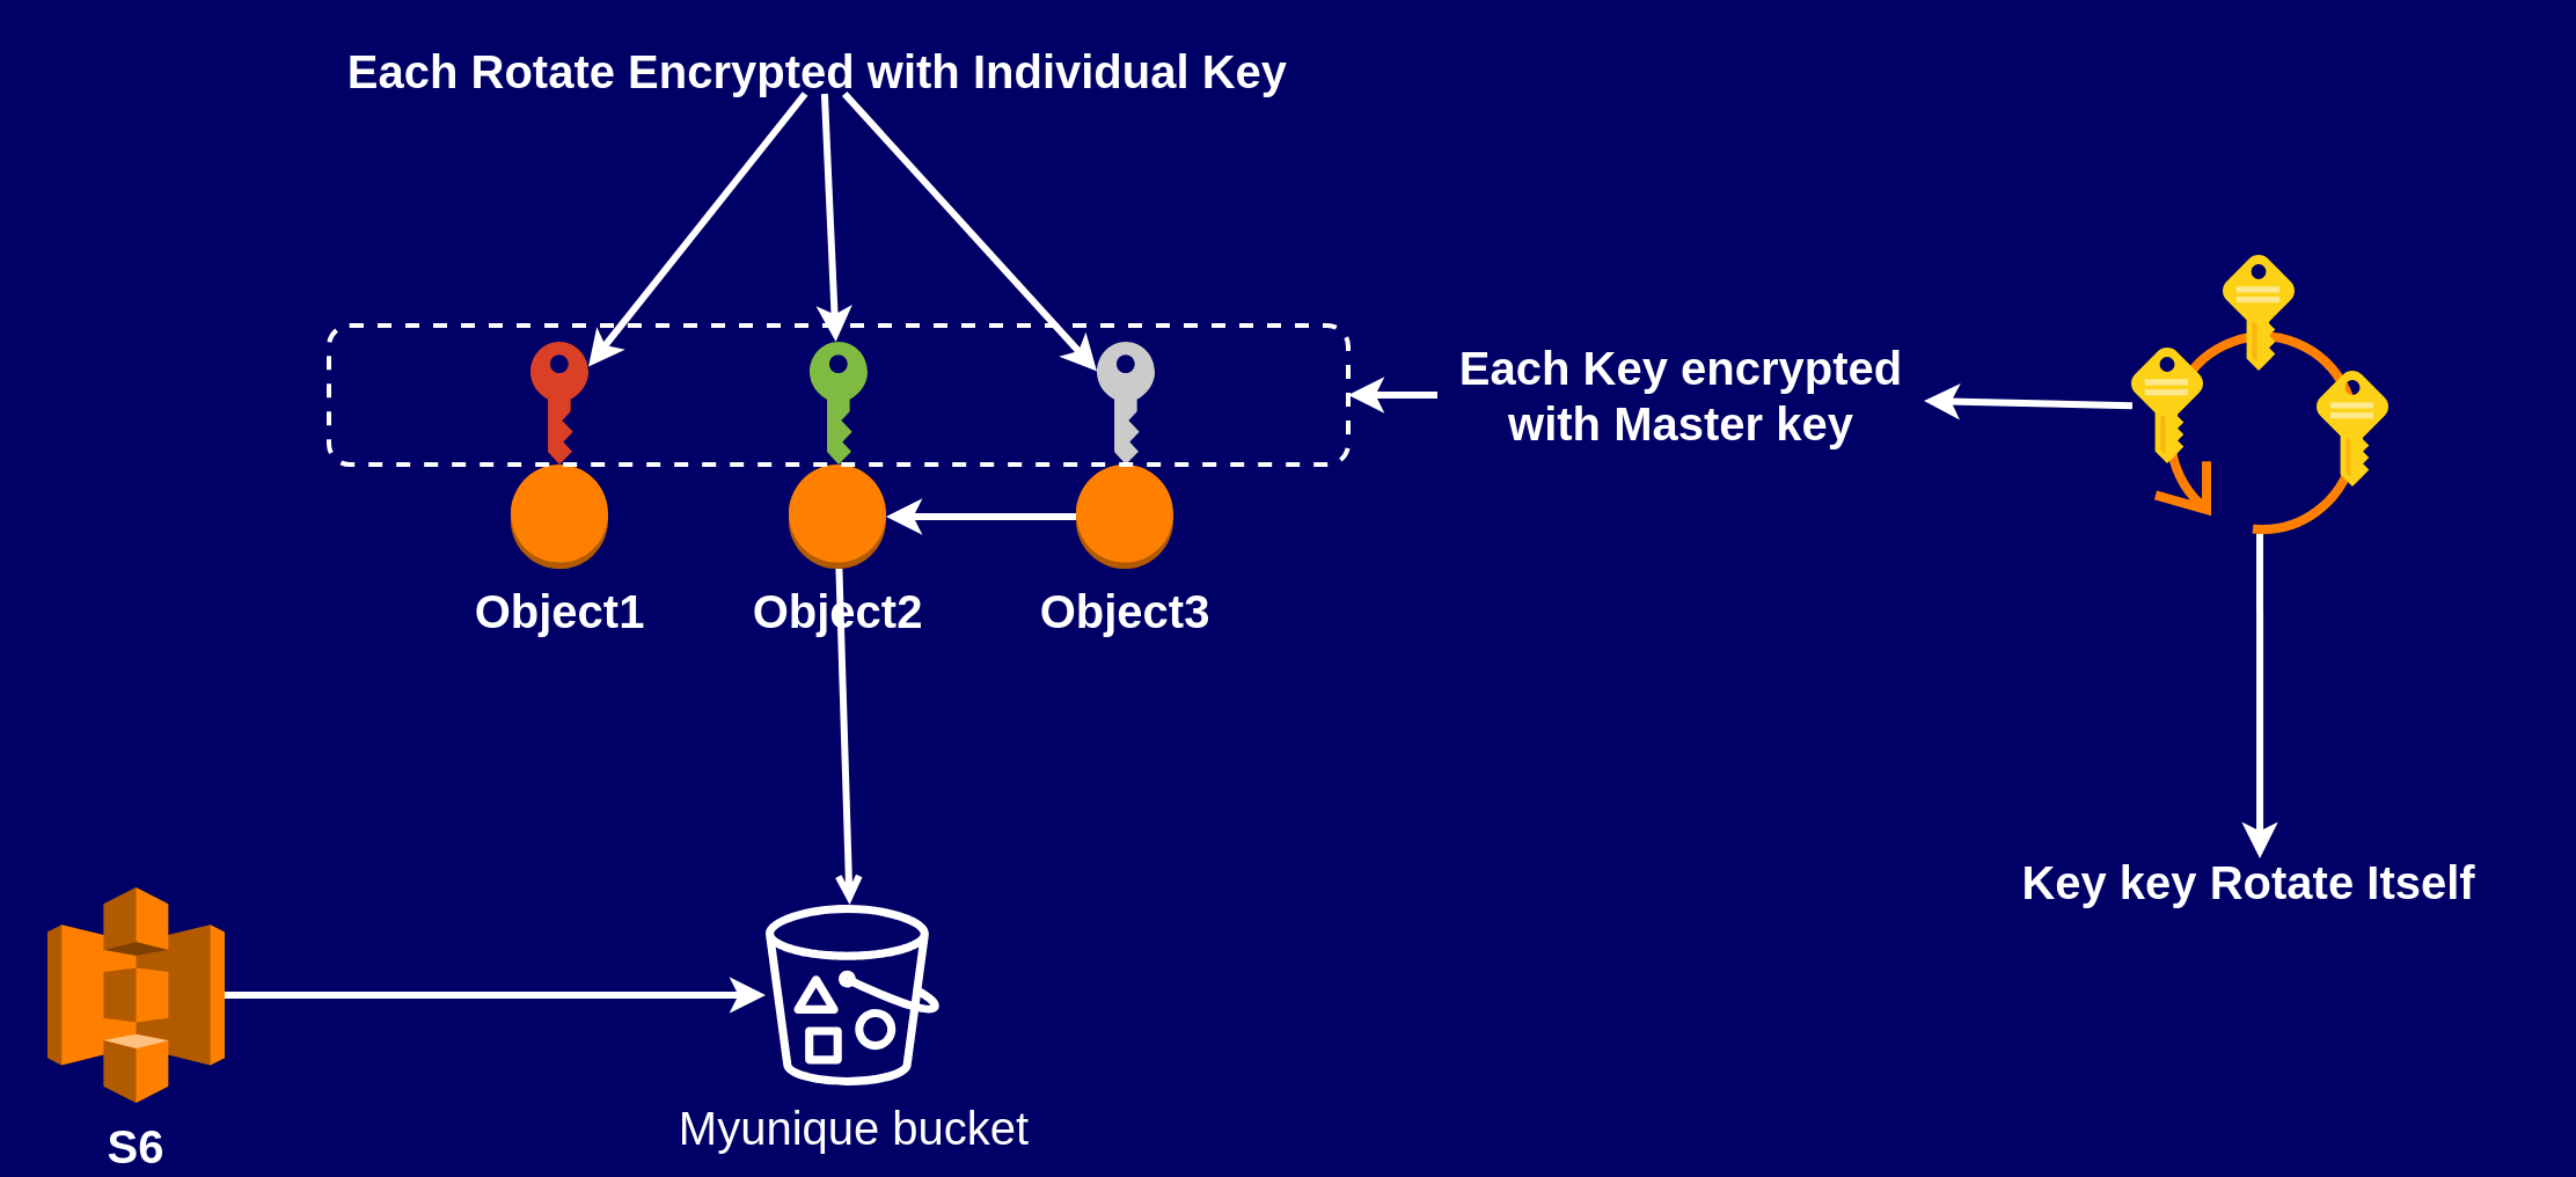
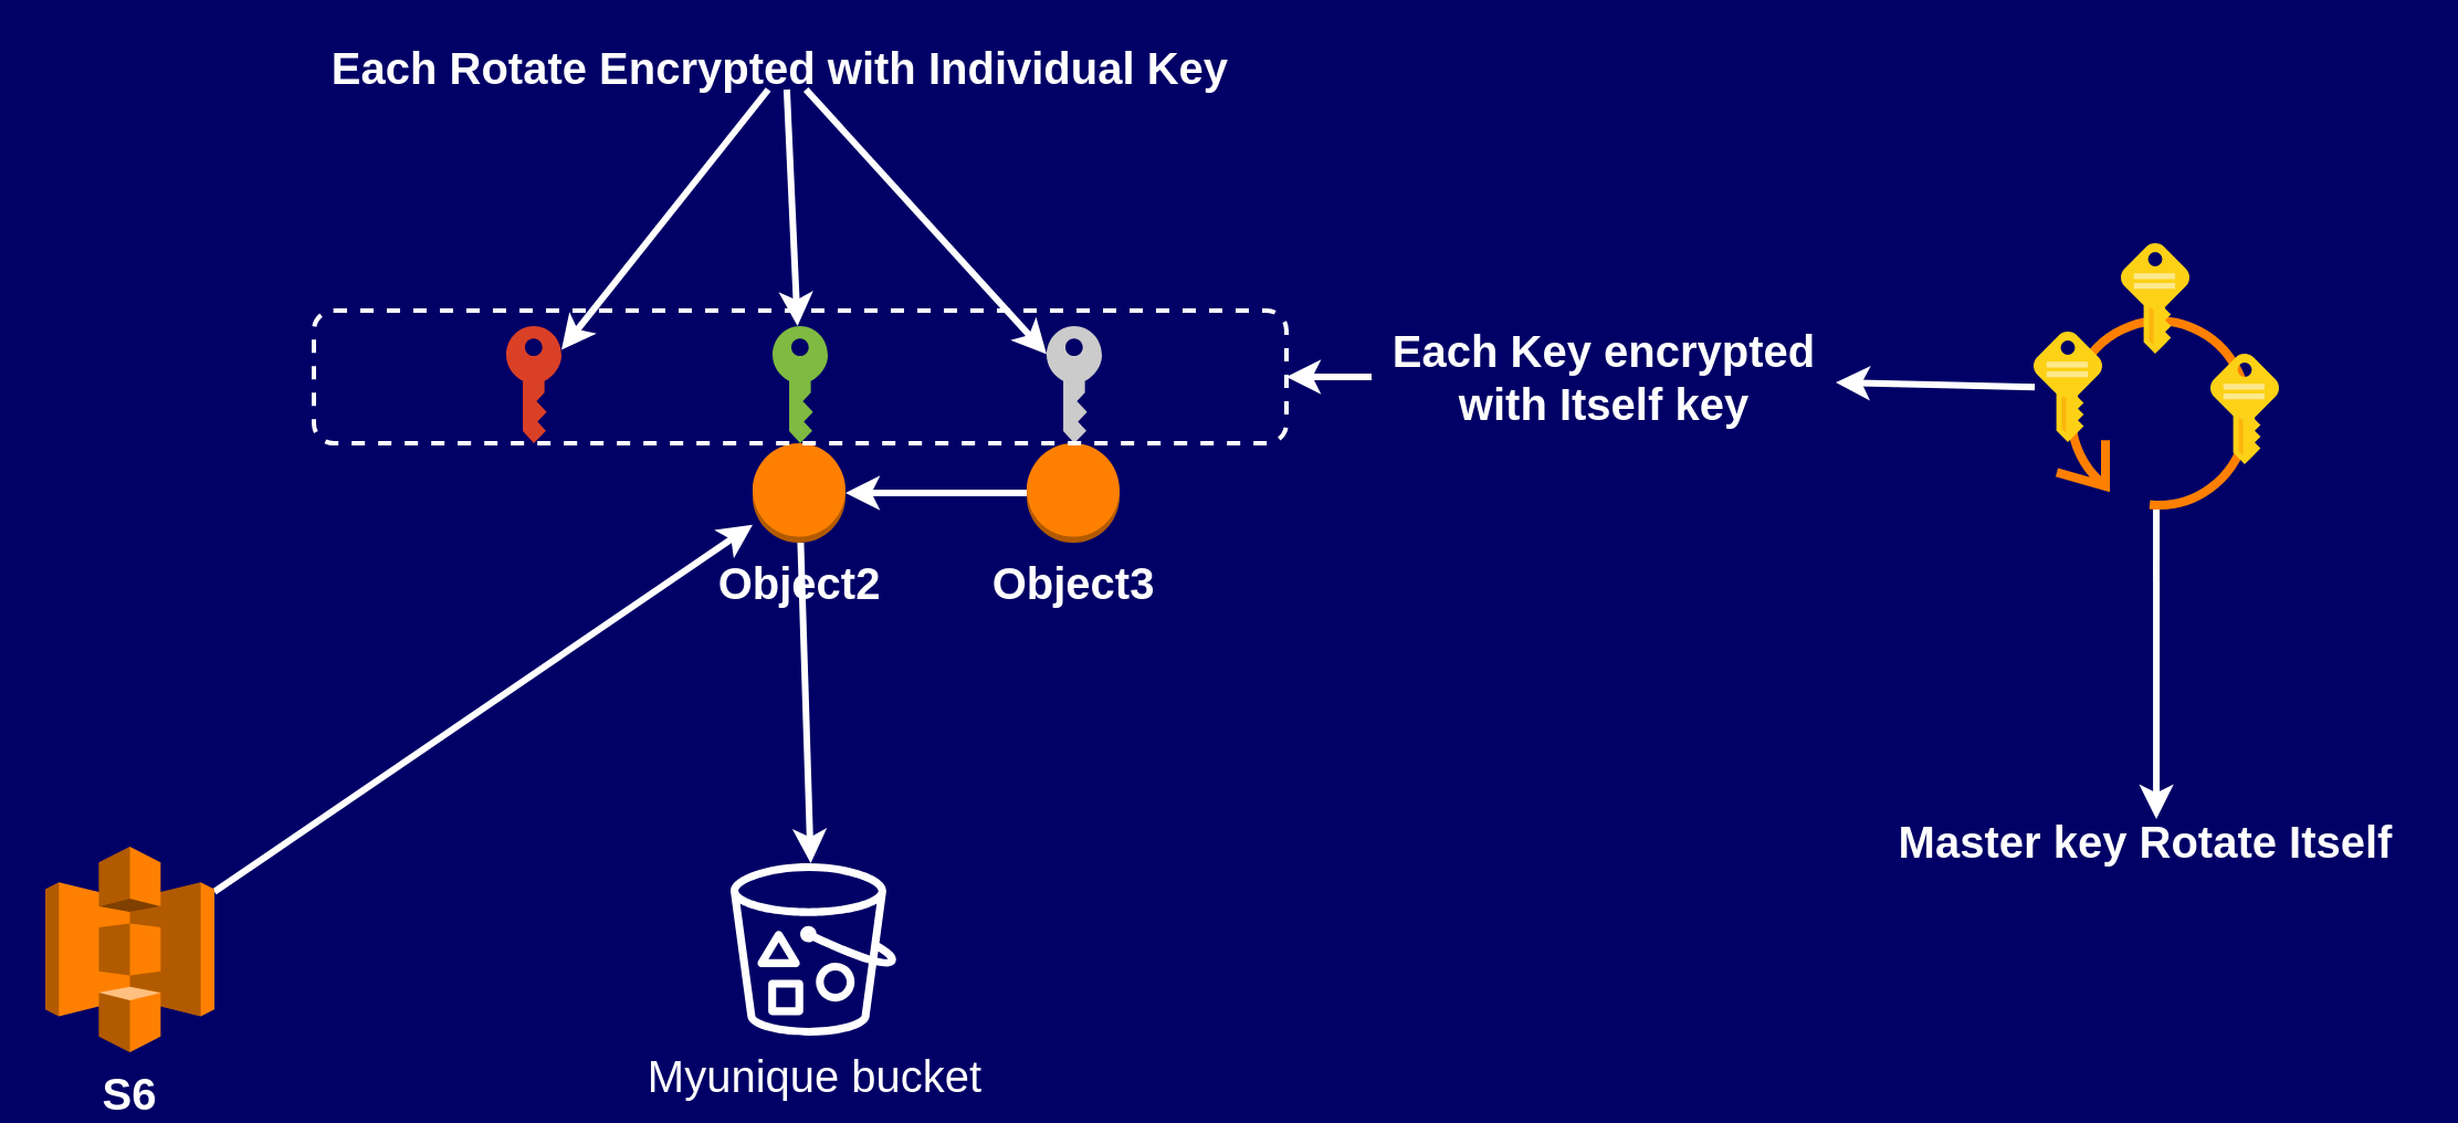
- <mxCell id="19" value="&lt;font color=&quot;#ffffff&quot;&gt;&lt;span style=&quot;font-size: 20px&quot;&gt;&lt;b&gt;Each Key encrypted &lt;br&gt;with Master key&lt;/b&gt;&lt;/span&gt;&lt;/font&gt;" style="text;html=1;resizable=0;autosize=1;align=center;verticalAlign=middle;points=[];fillColor=none;strokeColor=none;rounded=0;dashed=1;" vertex="1" parent="1"><mxGeometry x="620" y="150" width="210" height="40" as="geometry" /></mxCell>
+ <mxCell id="19" value="&lt;font color=&quot;#ffffff&quot;&gt;&lt;span style=&quot;font-size: 20px&quot;&gt;&lt;b&gt;Each Key encrypted &lt;br&gt;with Itself key&lt;/b&gt;&lt;/span&gt;&lt;/font&gt;" style="text;html=1;resizable=0;autosize=1;align=center;verticalAlign=middle;points=[];fillColor=none;strokeColor=none;rounded=0;dashed=1;" vertex="1" parent="1"><mxGeometry x="620" y="150" width="210" height="40" as="geometry" /></mxCell>
- <mxCell id="5" value="&lt;b&gt;&lt;font style=&quot;font-size: 20px&quot; color=&quot;#ffffff&quot;&gt;Object1&lt;/font&gt;&lt;/b&gt;" style="outlineConnect=0;dashed=0;verticalLabelPosition=bottom;verticalAlign=top;align=center;html=1;shape=mxgraph.aws3.object;gradientColor=none;fillColor=#FF8000;" vertex="1" parent="1"><mxGeometry x="220" y="200" width="42" height="45" as="geometry" /></mxCell>
- <mxCell id="6" style="edgeStyle=none;rounded=0;orthogonalLoop=1;jettySize=auto;html=1;strokeColor=#FFFFFF;strokeWidth=3;endArrow=open;" edge="1" parent="1" source="7" target="4"><mxGeometry relative="1" as="geometry" /></mxCell>
+ <mxCell id="6" style="edgeStyle=none;rounded=0;orthogonalLoop=1;jettySize=auto;html=1;strokeColor=#FFFFFF;strokeWidth=3;" edge="1" parent="1" source="7" target="4"><mxGeometry relative="1" as="geometry" /></mxCell>
- <mxCell id="26" value="&lt;font color=&quot;#ffffff&quot;&gt;&lt;span style=&quot;font-size: 20px&quot;&gt;&lt;b&gt;Key key Rotate Itself&lt;/b&gt;&lt;/span&gt;&lt;/font&gt;" style="text;html=1;resizable=0;autosize=1;align=center;verticalAlign=middle;points=[];fillColor=none;strokeColor=none;rounded=0;dashed=1;" vertex="1" parent="1"><mxGeometry x="850" y="370" width="240" height="20" as="geometry" /></mxCell>
+ <mxCell id="26" value="&lt;font color=&quot;#ffffff&quot;&gt;&lt;span style=&quot;font-size: 20px&quot;&gt;&lt;b&gt;Master key Rotate Itself&lt;/b&gt;&lt;/span&gt;&lt;/font&gt;" style="text;html=1;resizable=0;autosize=1;align=center;verticalAlign=middle;points=[];fillColor=none;strokeColor=none;rounded=0;dashed=1;" vertex="1" parent="1"><mxGeometry x="850" y="370" width="240" height="20" as="geometry" /></mxCell>
- <mxCell id="2" style="rounded=0;orthogonalLoop=1;jettySize=auto;html=1;strokeWidth=3;strokeColor=#FFFFFF;" edge="1" parent="1" source="3" target="4"><mxGeometry relative="1" as="geometry" /></mxCell>
+ <mxCell id="2" style="rounded=0;orthogonalLoop=1;jettySize=auto;html=1;strokeWidth=3;strokeColor=#FFFFFF;" edge="1" parent="1" source="3" target="7"><mxGeometry relative="1" as="geometry" /></mxCell>
